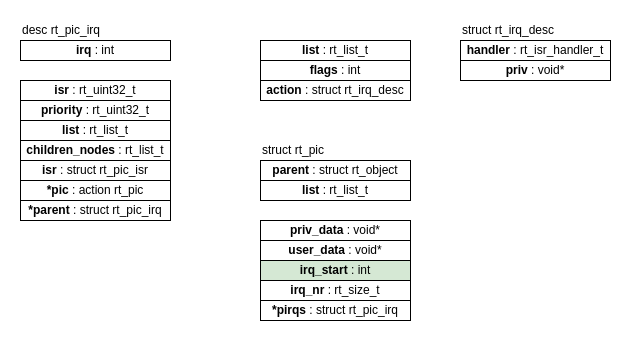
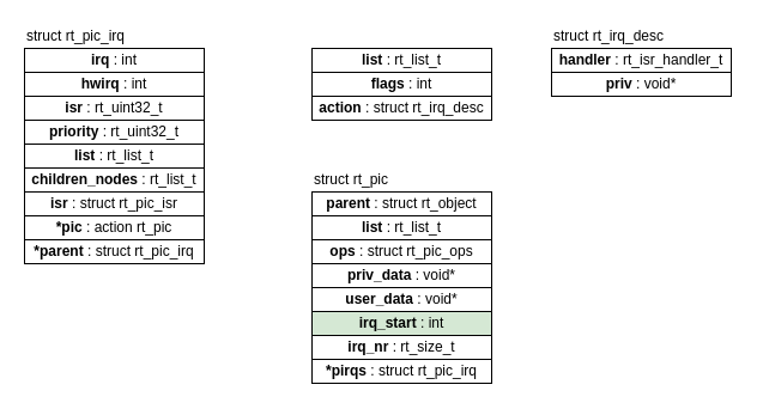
- <mxCell id="2" value="desc rt_pic_irq" style="text;html=1;strokeColor=none;fillColor=none;align=left;verticalAlign=middle;whiteSpace=wrap;rounded=0;container=0;" parent="1" vertex="1"><mxGeometry x="20" y="20" width="90" height="20" as="geometry" /></mxCell>
+ <mxCell id="2" value="struct rt_pic_irq" style="text;html=1;strokeColor=none;fillColor=none;align=left;verticalAlign=middle;whiteSpace=wrap;rounded=0;container=0;" parent="1" vertex="1"><mxGeometry x="20" y="20" width="90" height="20" as="geometry" /></mxCell>
+ <mxCell id="4" value="&lt;b&gt;hwirq&lt;/b&gt; : int" style="rounded=0;whiteSpace=wrap;html=1;container=0;" parent="1" vertex="1"><mxGeometry x="20" y="60" width="150" height="20" as="geometry" /></mxCell>
+ <mxCell id="22" value="&lt;b&gt;ops&lt;/b&gt; : struct rt_pic_ops" style="rounded=0;whiteSpace=wrap;html=1;container=0;" parent="1" vertex="1"><mxGeometry x="260" y="200" width="150" height="20" as="geometry" /></mxCell>
